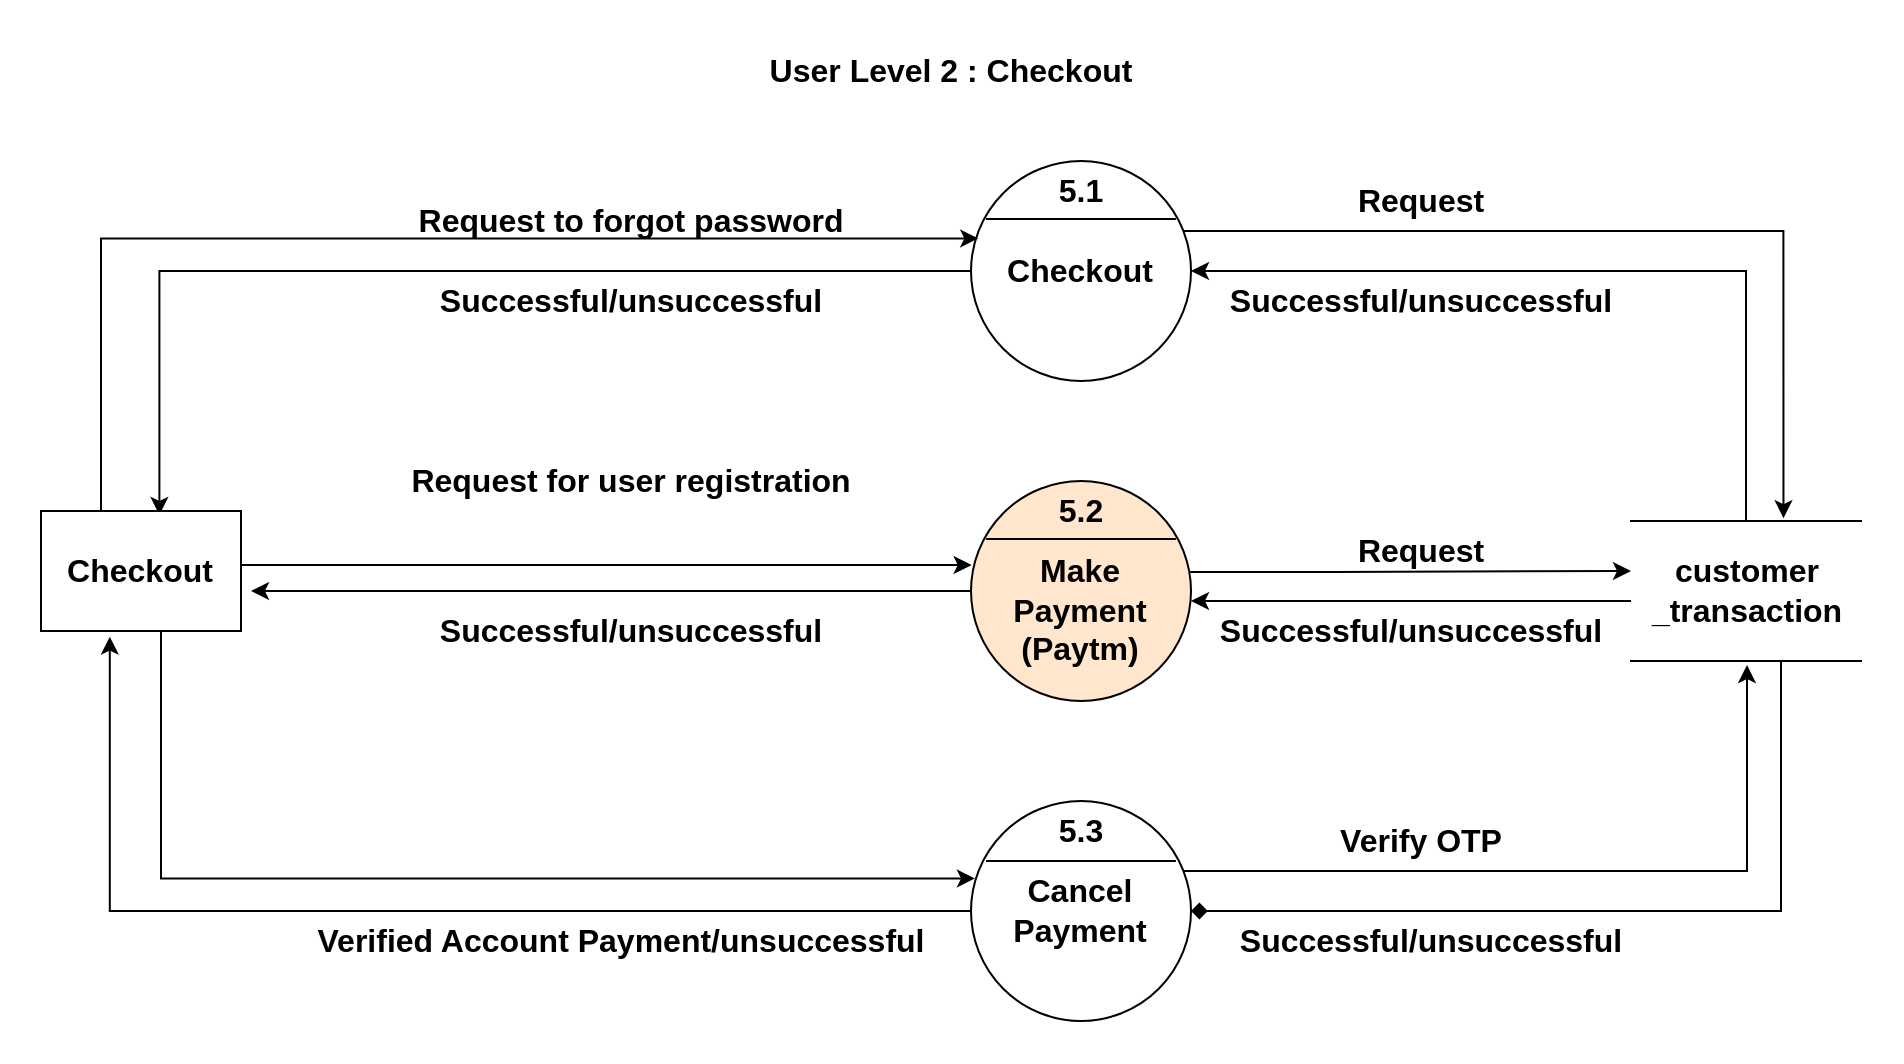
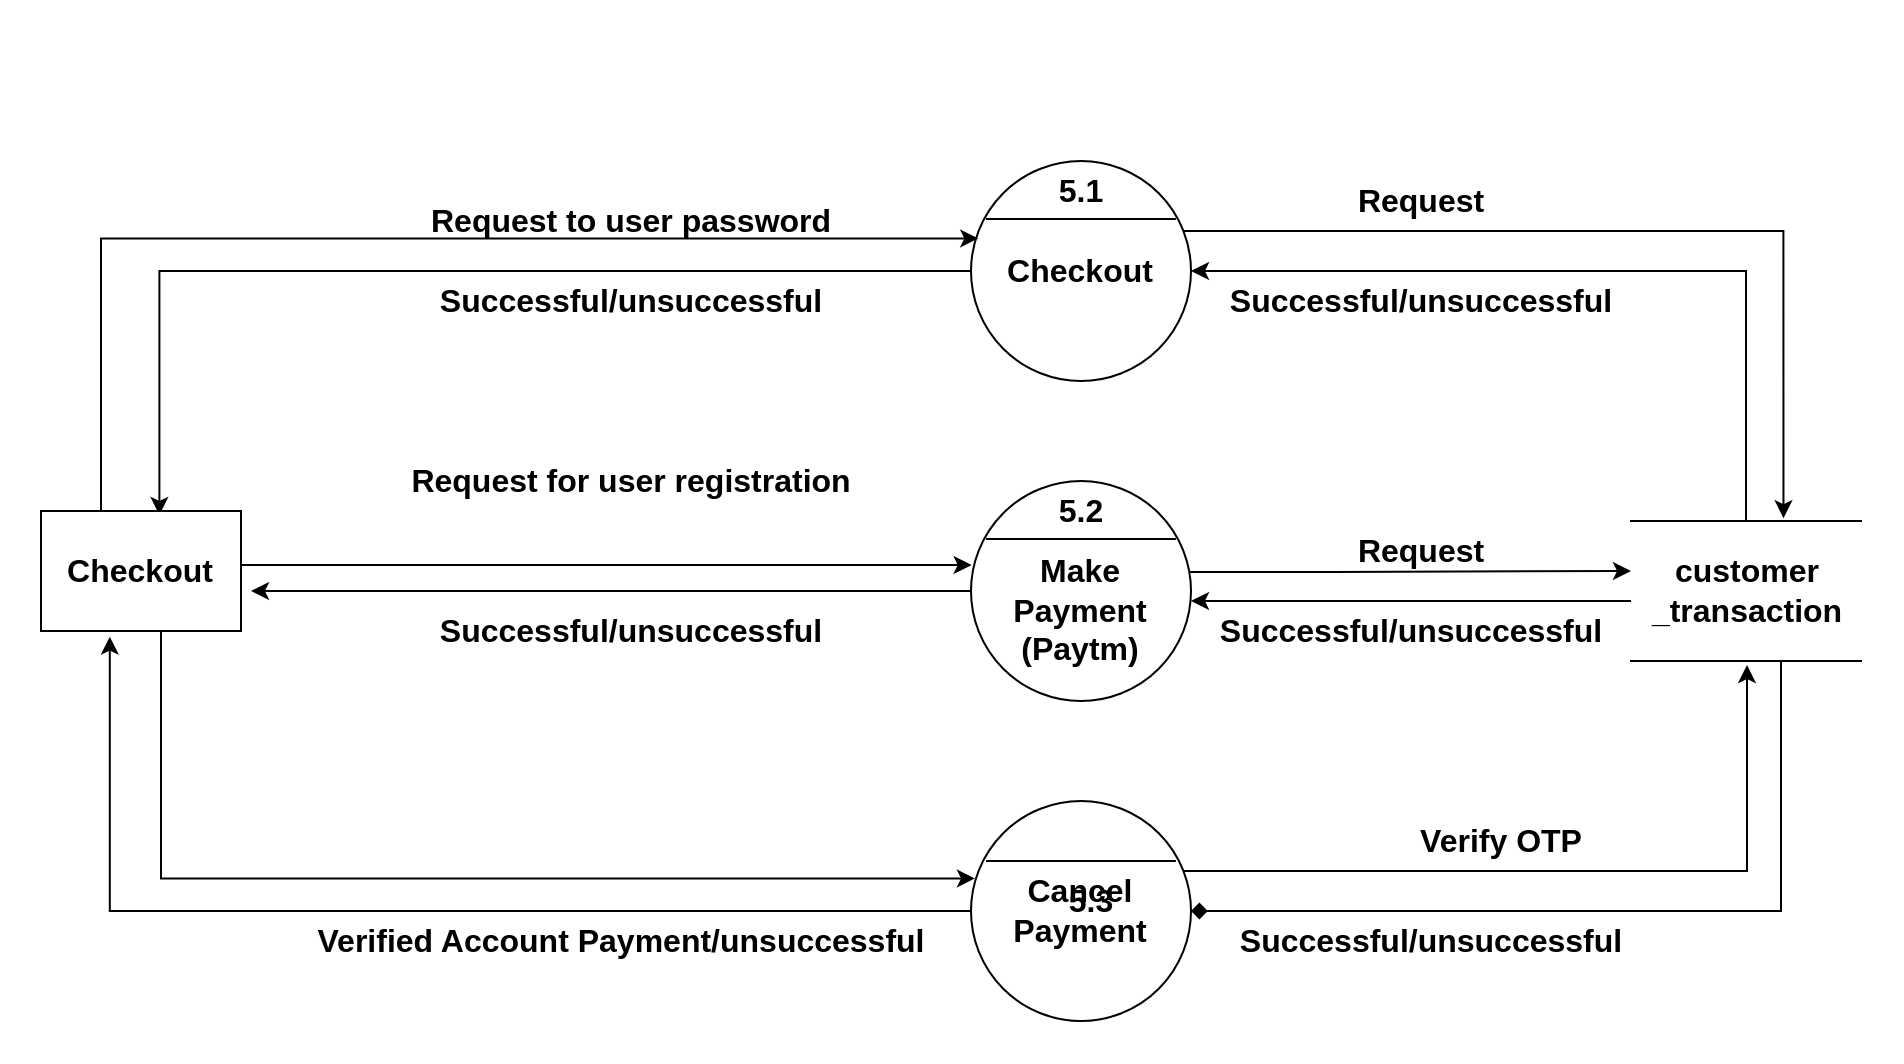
- <mxCell id="36" value="&lt;b&gt;&lt;font style=&quot;font-size: 16px;&quot;&gt;User Level 2 : Checkout&lt;/font&gt;&lt;/b&gt;" style="text;html=1;align=center;verticalAlign=middle;resizable=0;points=[];autosize=1;strokeColor=none;fillColor=none;" vertex="1" parent="1"><mxGeometry x="375" y="20" width="200" height="30" as="geometry" /></mxCell>
- <mxCell id="14" value="&lt;b&gt;Request to forgot password&lt;/b&gt;" style="text;html=1;align=center;verticalAlign=middle;resizable=0;points=[];autosize=1;strokeColor=none;fillColor=none;fontSize=16;" parent="1" vertex="1"><mxGeometry x="195" y="95" width="240" height="30" as="geometry" /></mxCell>
+ <mxCell id="14" value="&lt;b&gt;Request to user password&lt;/b&gt;" style="text;html=1;align=center;verticalAlign=middle;resizable=0;points=[];autosize=1;strokeColor=none;fillColor=none;fontSize=16;" parent="1" vertex="1"><mxGeometry x="195" y="95" width="240" height="30" as="geometry" /></mxCell>
- <mxCell id="6" value="&lt;b&gt;&lt;br&gt;Make Payment&lt;br&gt;(Paytm)&lt;br&gt;&lt;/b&gt;" style="ellipse;whiteSpace=wrap;html=1;aspect=fixed;fontSize=16;fillColor=#ffe6cc;" parent="1" vertex="1"><mxGeometry x="485" y="240" width="110" height="110" as="geometry" /></mxCell>
+ <mxCell id="6" value="&lt;b&gt;&lt;br&gt;Make Payment&lt;br&gt;(Paytm)&lt;br&gt;&lt;/b&gt;" style="ellipse;whiteSpace=wrap;html=1;aspect=fixed;fontSize=16;" parent="1" vertex="1"><mxGeometry x="485" y="240" width="110" height="110" as="geometry" /></mxCell>
- <mxCell id="24" value="&lt;span style=&quot;font-size: 16px;&quot;&gt;&lt;b&gt;5.3&lt;/b&gt;&lt;/span&gt;" style="text;html=1;align=center;verticalAlign=middle;resizable=0;points=[];autosize=1;strokeColor=none;fillColor=none;" parent="1" vertex="1"><mxGeometry x="515" y="400" width="50" height="30" as="geometry" /></mxCell>
+ <mxCell id="24" value="&lt;span style=&quot;font-size: 16px;&quot;&gt;&lt;b&gt;5.3&lt;/b&gt;&lt;/span&gt;" style="text;html=1;align=center;verticalAlign=middle;resizable=0;points=[];autosize=1;strokeColor=none;fillColor=none;" parent="1" vertex="1"><mxGeometry x="520" y="435" width="50" height="30" as="geometry" /></mxCell>
- <mxCell id="33" value="&lt;b&gt;Verify OTP&lt;/b&gt;" style="text;html=1;align=center;verticalAlign=middle;resizable=0;points=[];autosize=1;strokeColor=none;fillColor=none;fontSize=16;" parent="1" vertex="1"><mxGeometry x="660" y="405" width="100" height="30" as="geometry" /></mxCell>
+ <mxCell id="33" value="&lt;b&gt;Verify OTP&lt;/b&gt;" style="text;html=1;align=center;verticalAlign=middle;resizable=0;points=[];autosize=1;strokeColor=none;fillColor=none;fontSize=16;" parent="1" vertex="1"><mxGeometry x="700" y="405" width="100" height="30" as="geometry" /></mxCell>
